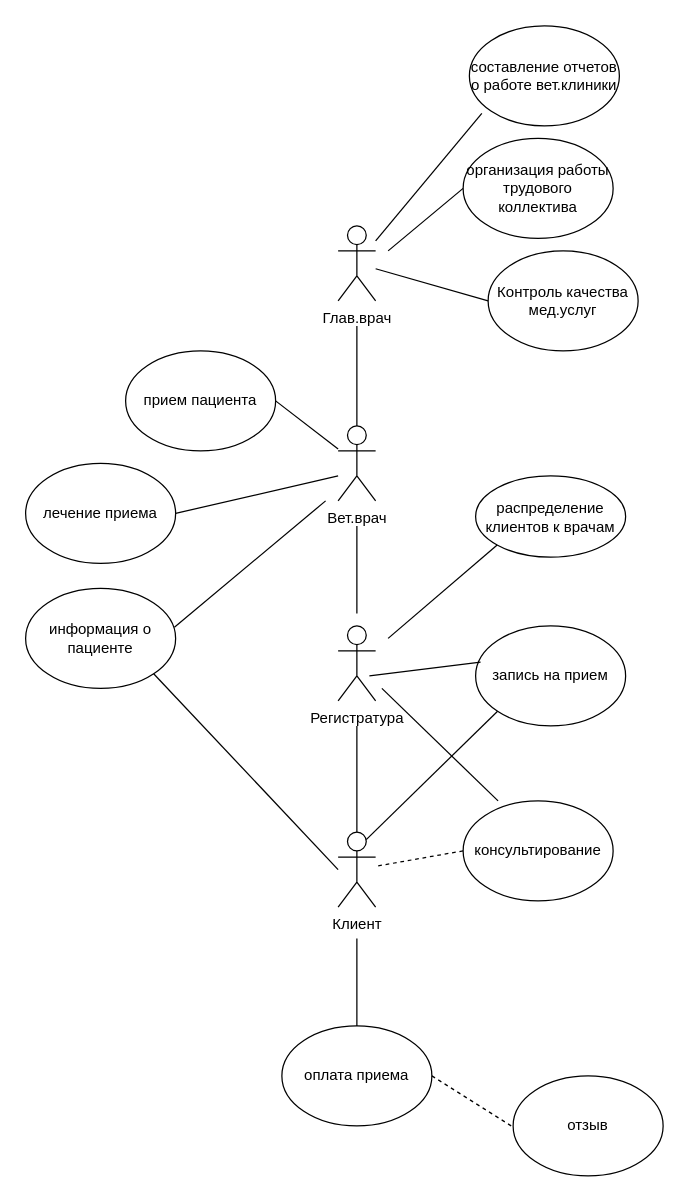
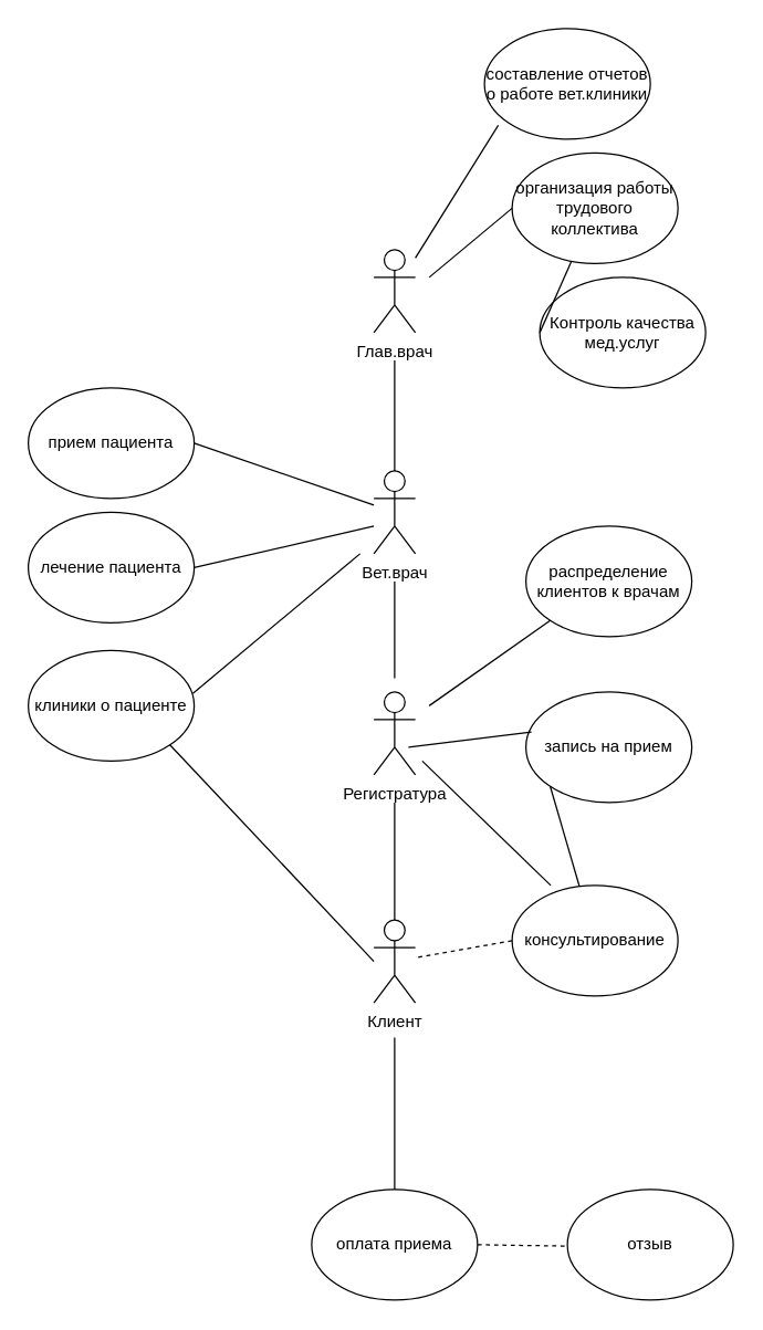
- <mxCell id="10" value="составление отчетов о работе вет.клиники" style="ellipse;whiteSpace=wrap;html=1;" parent="1" vertex="1"><mxGeometry x="375" y="20" width="120" height="80" as="geometry" /></mxCell>
+ <mxCell id="10" value="составление отчетов о работе вет.клиники" style="ellipse;whiteSpace=wrap;html=1;" parent="1" vertex="1"><mxGeometry x="350" y="20" width="120" height="80" as="geometry" /></mxCell>
- <mxCell id="12" value="" style="endArrow=none;html=1;rounded=0;exitX=0;exitY=0.5;exitDx=0;exitDy=0;" parent="1" source="9" target="2" edge="1"><mxGeometry width="50" height="50" relative="1" as="geometry"><mxPoint x="295" y="350" as="sourcePoint" /><mxPoint x="310" y="210" as="targetPoint" /></mxGeometry></mxCell>
+ <mxCell id="12" value="" style="endArrow=none;html=1;rounded=0;exitX=0;exitY=0.5;exitDx=0;exitDy=0;" parent="1" source="9" target="11" edge="1"><mxGeometry width="50" height="50" relative="1" as="geometry"><mxPoint x="295" y="350" as="sourcePoint" /><mxPoint x="310" y="210" as="targetPoint" /></mxGeometry></mxCell>
- <mxCell id="15" value="прием пациента" style="ellipse;whiteSpace=wrap;html=1;" parent="1" vertex="1"><mxGeometry x="100" y="280" width="120" height="80" as="geometry" /></mxCell>
+ <mxCell id="15" value="прием пациента" style="ellipse;whiteSpace=wrap;html=1;" parent="1" vertex="1"><mxGeometry x="20" y="280" width="120" height="80" as="geometry" /></mxCell>
- <mxCell id="16" value="лечение приема" style="ellipse;whiteSpace=wrap;html=1;" parent="1" vertex="1"><mxGeometry x="20" y="370" width="120" height="80" as="geometry" /></mxCell>
+ <mxCell id="16" value="лечение пациента" style="ellipse;whiteSpace=wrap;html=1;" parent="1" vertex="1"><mxGeometry x="20" y="370" width="120" height="80" as="geometry" /></mxCell>
- <mxCell id="22" value="распределение клиентов к врачам" style="ellipse;whiteSpace=wrap;html=1;" parent="1" vertex="1"><mxGeometry x="380" y="380" width="120" height="65" as="geometry" /></mxCell>
+ <mxCell id="22" value="распределение клиентов к врачам" style="ellipse;whiteSpace=wrap;html=1;" parent="1" vertex="1"><mxGeometry x="380" y="380" width="120" height="80" as="geometry" /></mxCell>
- <mxCell id="17" value="информация о пациенте" style="ellipse;whiteSpace=wrap;html=1;" parent="1" vertex="1"><mxGeometry x="20" y="470" width="120" height="80" as="geometry" /></mxCell>
+ <mxCell id="17" value="клиники о пациенте" style="ellipse;whiteSpace=wrap;html=1;" parent="1" vertex="1"><mxGeometry x="20" y="470" width="120" height="80" as="geometry" /></mxCell>
- <mxCell id="29" value="" style="endArrow=none;html=1;rounded=0;exitX=0;exitY=1;exitDx=0;exitDy=0;entryX=0.75;entryY=0.1;entryDx=0;entryDy=0;entryPerimeter=0;" parent="1" source="23" target="5" edge="1"><mxGeometry width="50" height="50" relative="1" as="geometry"><mxPoint x="438" y="488" as="sourcePoint" /><mxPoint x="325" y="570" as="targetPoint" /></mxGeometry></mxCell>
+ <mxCell id="29" value="" style="endArrow=none;html=1;rounded=0;exitX=0;exitY=1;exitDx=0;exitDy=0;" parent="1" source="23" target="24" edge="1"><mxGeometry width="50" height="50" relative="1" as="geometry"><mxPoint x="438" y="488" as="sourcePoint" /><mxPoint x="325" y="570" as="targetPoint" /></mxGeometry></mxCell>
- <mxCell id="30" value="оплата приема" style="ellipse;whiteSpace=wrap;html=1;" parent="1" vertex="1"><mxGeometry x="225" y="820" width="120" height="80" as="geometry" /></mxCell>
+ <mxCell id="30" value="оплата приема" style="ellipse;whiteSpace=wrap;html=1;" parent="1" vertex="1"><mxGeometry x="225" y="860" width="120" height="80" as="geometry" /></mxCell>
